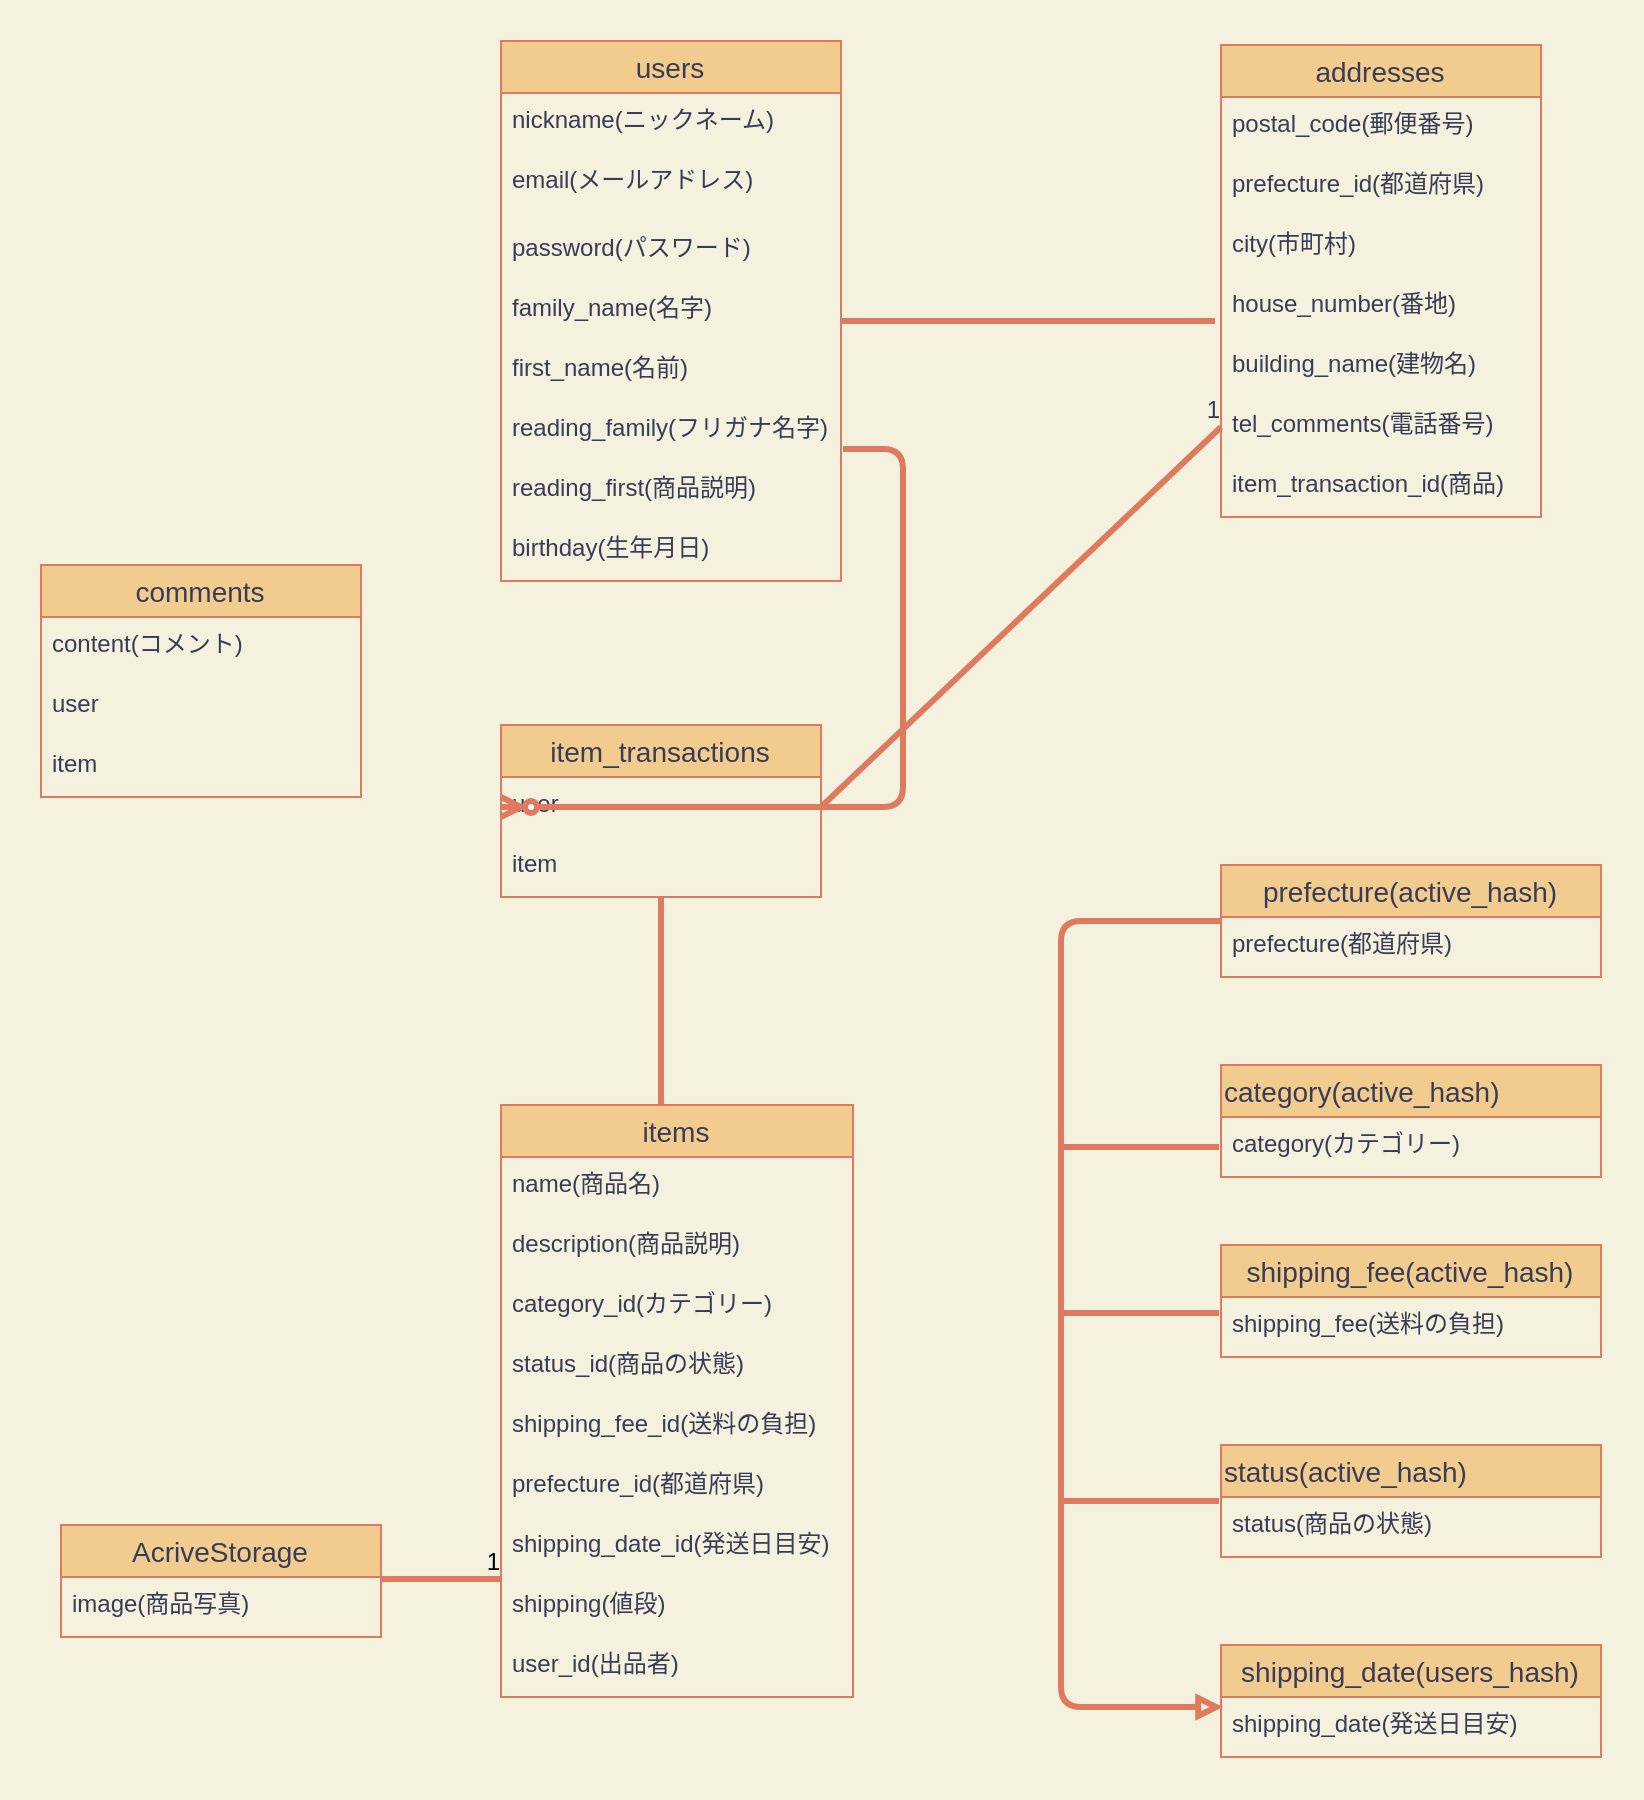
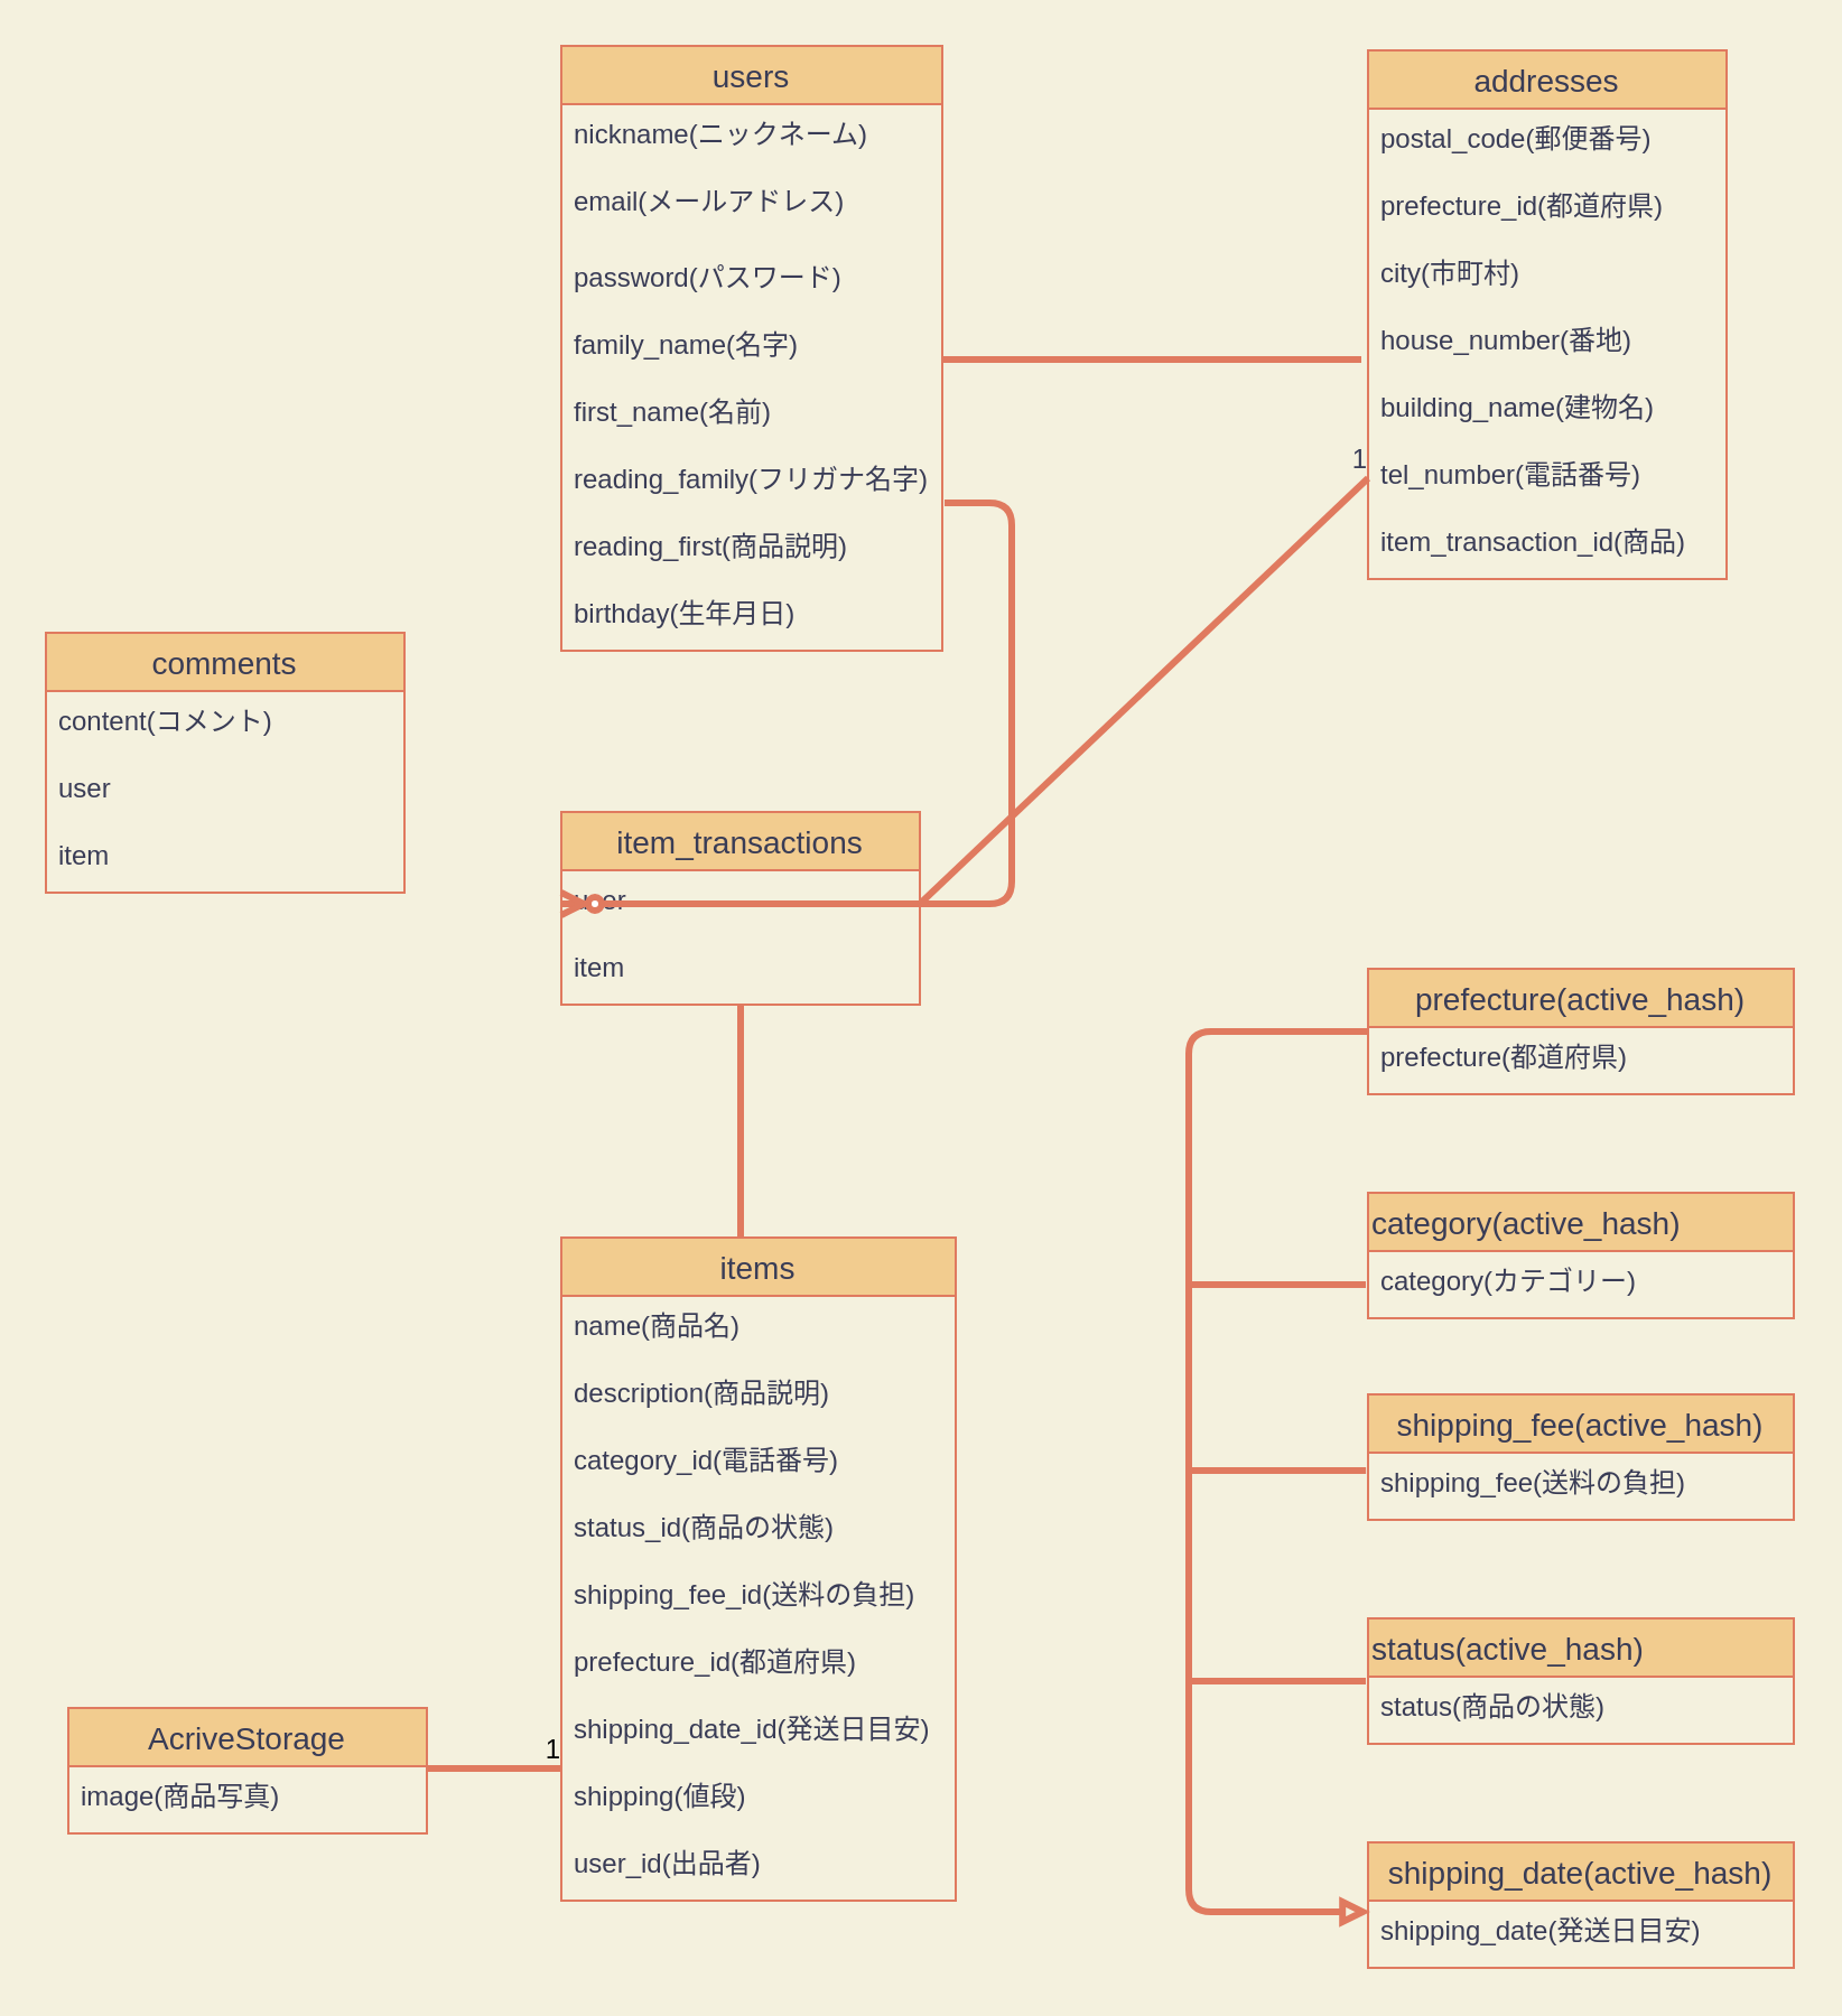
- <mxCell id="27" value="tel_comments(電話番号)" style="text;strokeColor=none;fillColor=none;spacingLeft=4;spacingRight=4;overflow=hidden;rotatable=0;points=[[0,0.5],[1,0.5]];portConstraint=eastwest;fontSize=12;fontColor=#393C56;" parent="21" vertex="1"><mxGeometry y="176" width="160" height="30" as="geometry" /></mxCell>
+ <mxCell id="27" value="tel_number(電話番号)" style="text;strokeColor=none;fillColor=none;spacingLeft=4;spacingRight=4;overflow=hidden;rotatable=0;points=[[0,0.5],[1,0.5]];portConstraint=eastwest;fontSize=12;fontColor=#393C56;" parent="21" vertex="1"><mxGeometry y="176" width="160" height="30" as="geometry" /></mxCell>
- <mxCell id="43" value="category_id(カテゴリー)" style="text;strokeColor=none;fillColor=none;spacingLeft=4;spacingRight=4;overflow=hidden;rotatable=0;points=[[0,0.5],[1,0.5]];portConstraint=eastwest;fontSize=12;fontColor=#393C56;" parent="40" vertex="1"><mxGeometry y="86" width="176" height="30" as="geometry" /></mxCell>
+ <mxCell id="43" value="category_id(電話番号)" style="text;strokeColor=none;fillColor=none;spacingLeft=4;spacingRight=4;overflow=hidden;rotatable=0;points=[[0,0.5],[1,0.5]];portConstraint=eastwest;fontSize=12;fontColor=#393C56;" parent="40" vertex="1"><mxGeometry y="86" width="176" height="30" as="geometry" /></mxCell>
- <mxCell id="35" value="shipping_date(users_hash)" style="swimlane;fontStyle=0;childLayout=stackLayout;horizontal=1;startSize=26;horizontalStack=0;resizeParent=1;resizeParentMax=0;resizeLast=0;collapsible=1;marginBottom=0;align=center;fontSize=14;fillColor=#F2CC8F;strokeColor=#E07A5F;fontColor=#393C56;" parent="1" vertex="1"><mxGeometry x="610" y="822" width="190" height="56" as="geometry" /></mxCell>
+ <mxCell id="35" value="shipping_date(active_hash)" style="swimlane;fontStyle=0;childLayout=stackLayout;horizontal=1;startSize=26;horizontalStack=0;resizeParent=1;resizeParentMax=0;resizeLast=0;collapsible=1;marginBottom=0;align=center;fontSize=14;fillColor=#F2CC8F;strokeColor=#E07A5F;fontColor=#393C56;" parent="1" vertex="1"><mxGeometry x="610" y="822" width="190" height="56" as="geometry" /></mxCell>
